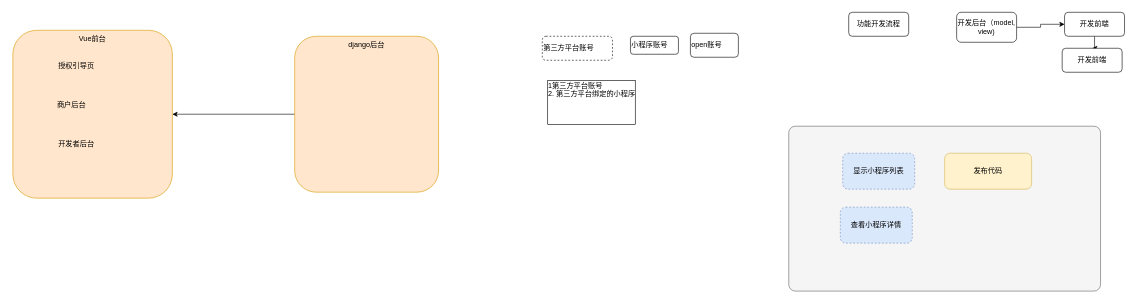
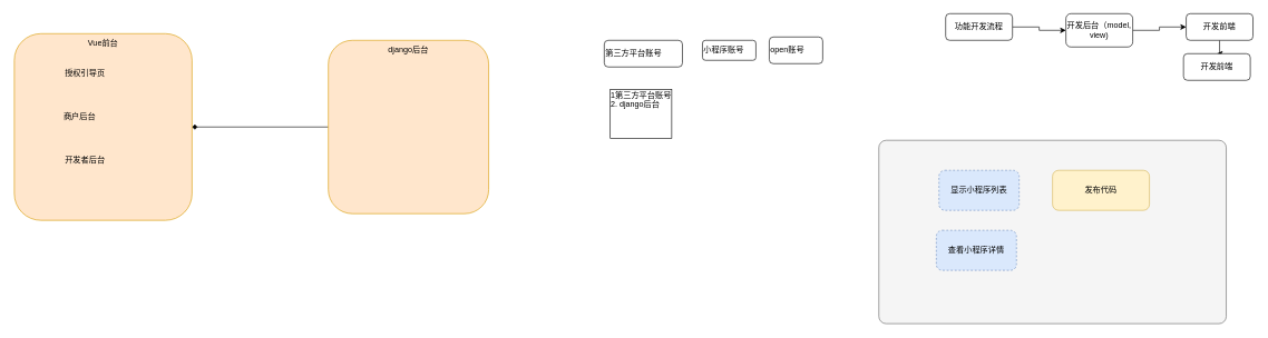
+ <mxCell id="16" value="" style="edgeStyle=orthogonalEdgeStyle;rounded=0;orthogonalLoop=1;jettySize=auto;html=1;" edge="1" parent="1" source="17" target="19"><mxGeometry relative="1" as="geometry" /></mxCell>
- <mxCell id="10" value="第三方平台账号" style="rounded=1;whiteSpace=wrap;html=1;align=left;dashed=1;" parent="1" vertex="1"><mxGeometry x="903" y="60" width="117" height="40" as="geometry" /></mxCell>
+ <mxCell id="10" value="第三方平台账号" style="rounded=1;whiteSpace=wrap;html=1;align=left;" parent="1" vertex="1"><mxGeometry x="903" y="60" width="117" height="40" as="geometry" /></mxCell>
- <mxCell id="9" value="1第三方平台账号&#10;2. 第三方平台绑定的小程序&#10;&#10;&#10;" style="text;strokeColor=none;fillColor=none;align=left;verticalAlign=top;whiteSpace=wrap;rounded=0;labelBackgroundColor=#ffffff;labelBorderColor=#000000;spacing=9;" parent="1" vertex="1"><mxGeometry x="903" y="120" width="170" height="90" as="geometry" /></mxCell>
+ <mxCell id="9" value="1第三方平台账号&#10;2. django后台&#10;&#10;&#10;" style="text;strokeColor=none;fillColor=none;align=left;verticalAlign=top;whiteSpace=wrap;rounded=0;labelBackgroundColor=#ffffff;labelBorderColor=#000000;spacing=9;" parent="1" vertex="1"><mxGeometry x="903" y="120" width="170" height="90" as="geometry" /></mxCell>
- <mxCell id="3" value="" style="edgeStyle=orthogonalEdgeStyle;rounded=0;orthogonalLoop=1;jettySize=auto;html=1;" parent="1" source="4" target="5" edge="1"><mxGeometry relative="1" as="geometry" /></mxCell>
+ <mxCell id="3" value="" style="edgeStyle=orthogonalEdgeStyle;rounded=0;orthogonalLoop=1;jettySize=auto;html=1;endArrow=diamond;" parent="1" source="4" target="5" edge="1"><mxGeometry relative="1" as="geometry" /></mxCell>
